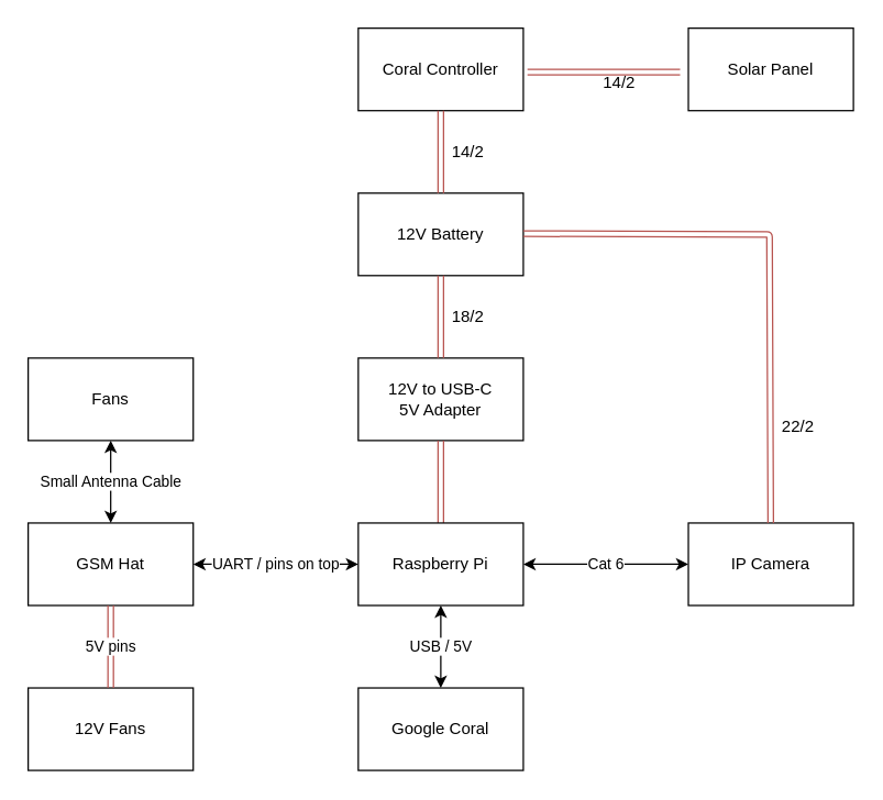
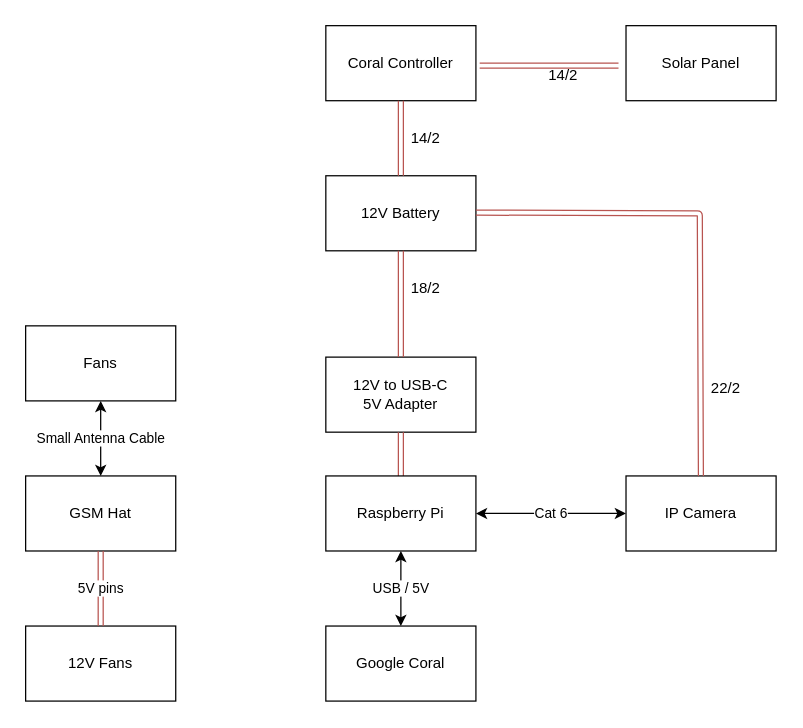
- <mxCell id="6" value="12V to USB-C &lt;br&gt;5V Adapter" style="rounded=0;whiteSpace=wrap;html=1;" vertex="1" parent="1"><mxGeometry x="260" y="260" width="120" height="60" as="geometry" /></mxCell>
+ <mxCell id="6" value="12V to USB-C &lt;br&gt;5V Adapter" style="rounded=0;whiteSpace=wrap;html=1;" vertex="1" parent="1"><mxGeometry x="260" y="285" width="120" height="60" as="geometry" /></mxCell>
- <mxCell id="14" value="UART / pins on top" style="endArrow=classic;startArrow=classic;html=1;exitX=1;exitY=0.5;exitDx=0;exitDy=0;entryX=0;entryY=0.5;entryDx=0;entryDy=0;" edge="1" parent="1" source="12" target="8"><mxGeometry width="50" height="50" relative="1" as="geometry"><mxPoint x="270" y="450" as="sourcePoint" /><mxPoint x="320" y="400" as="targetPoint" /></mxGeometry></mxCell>
